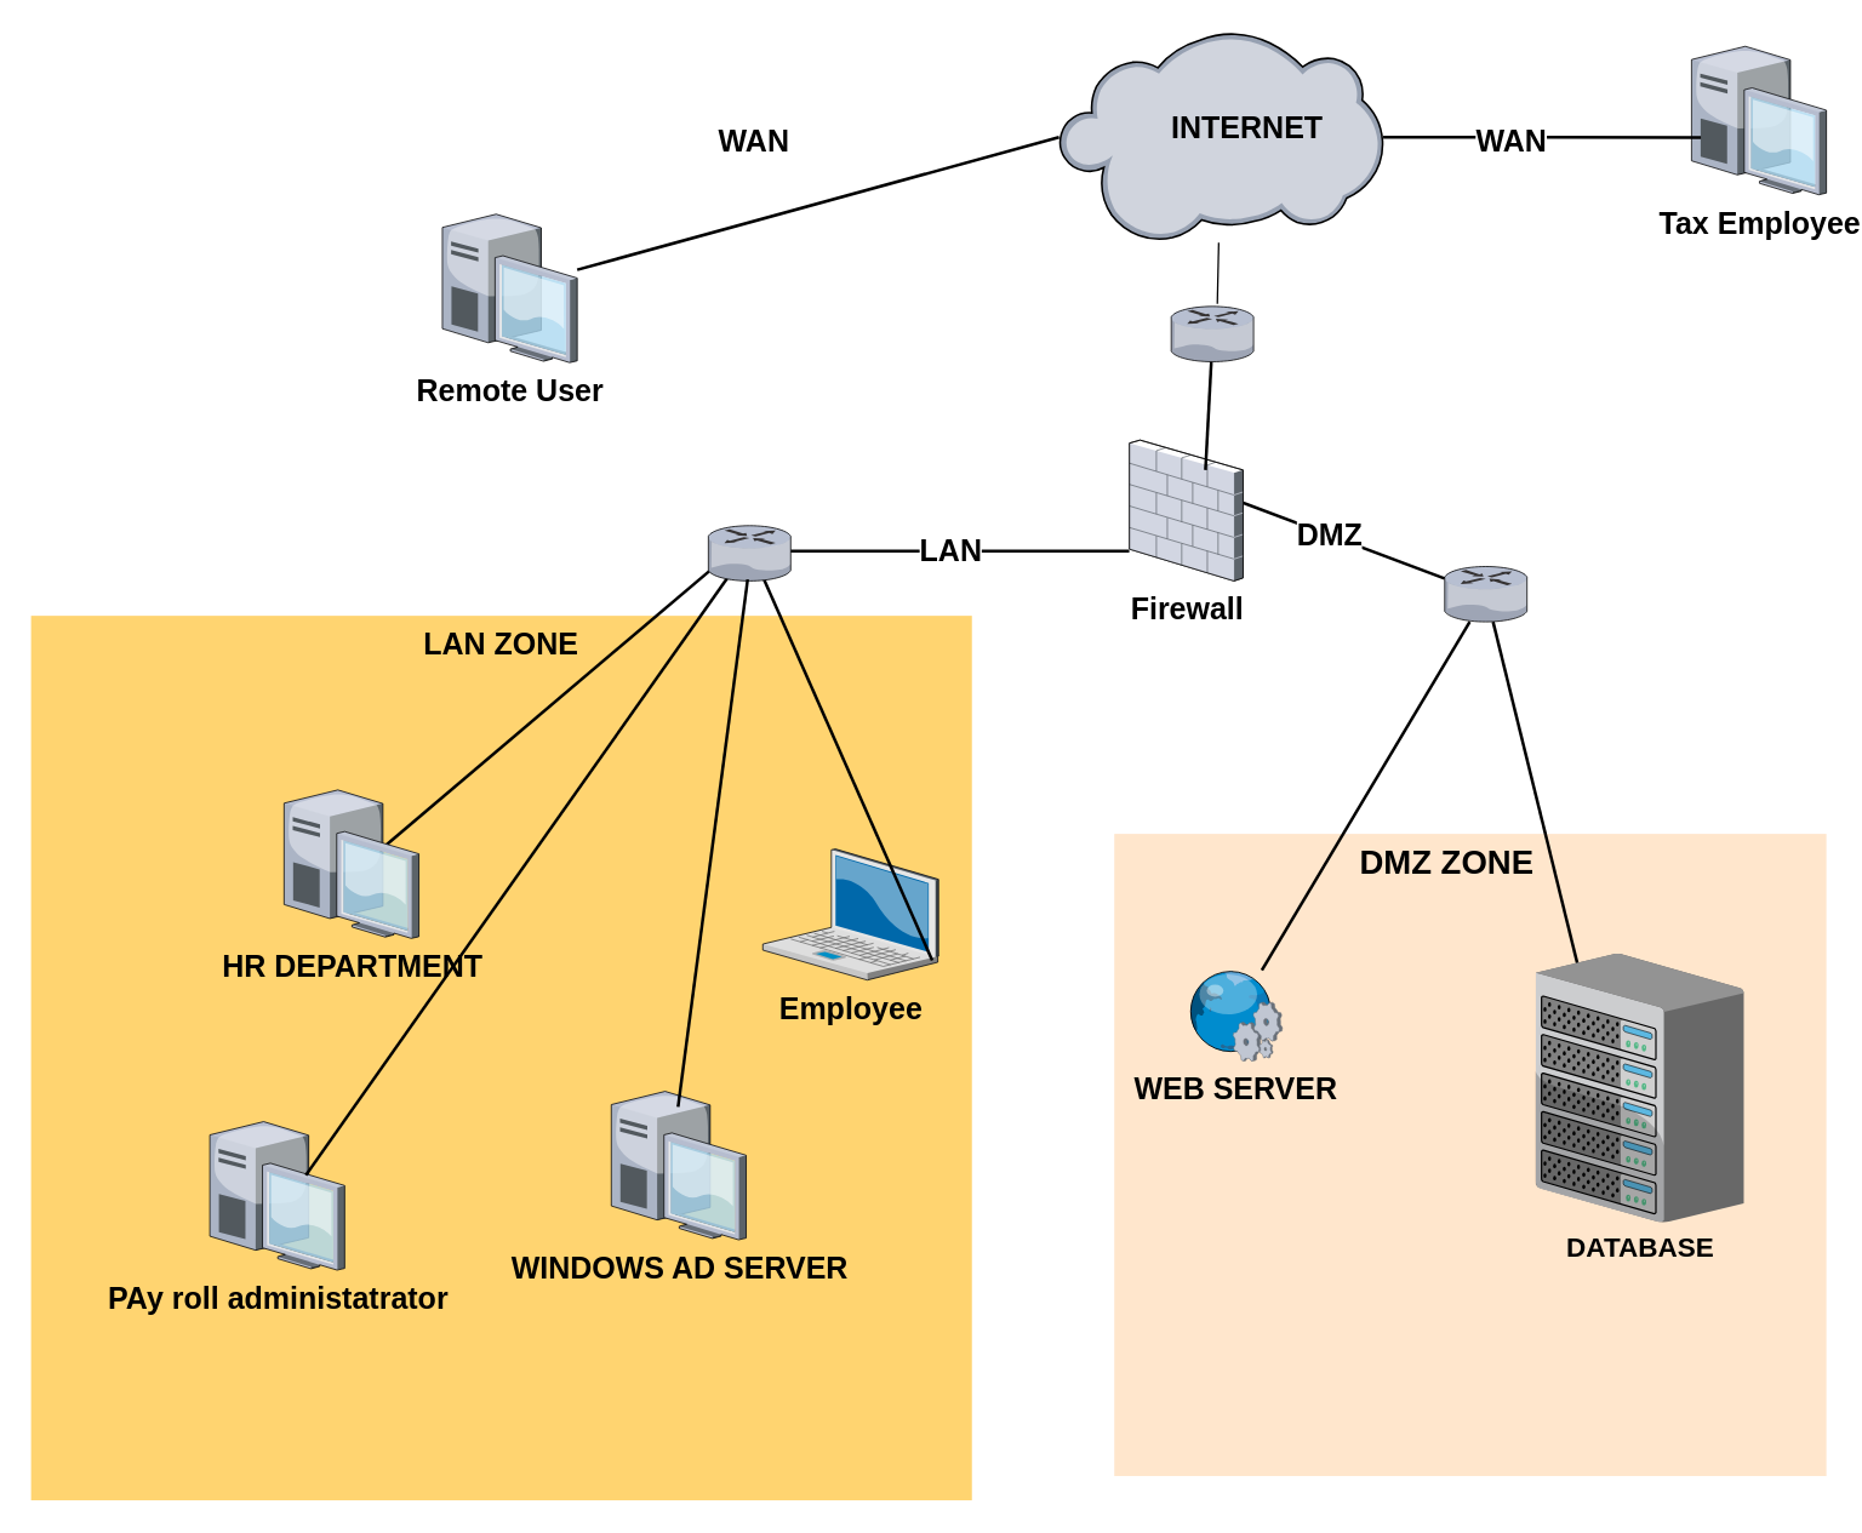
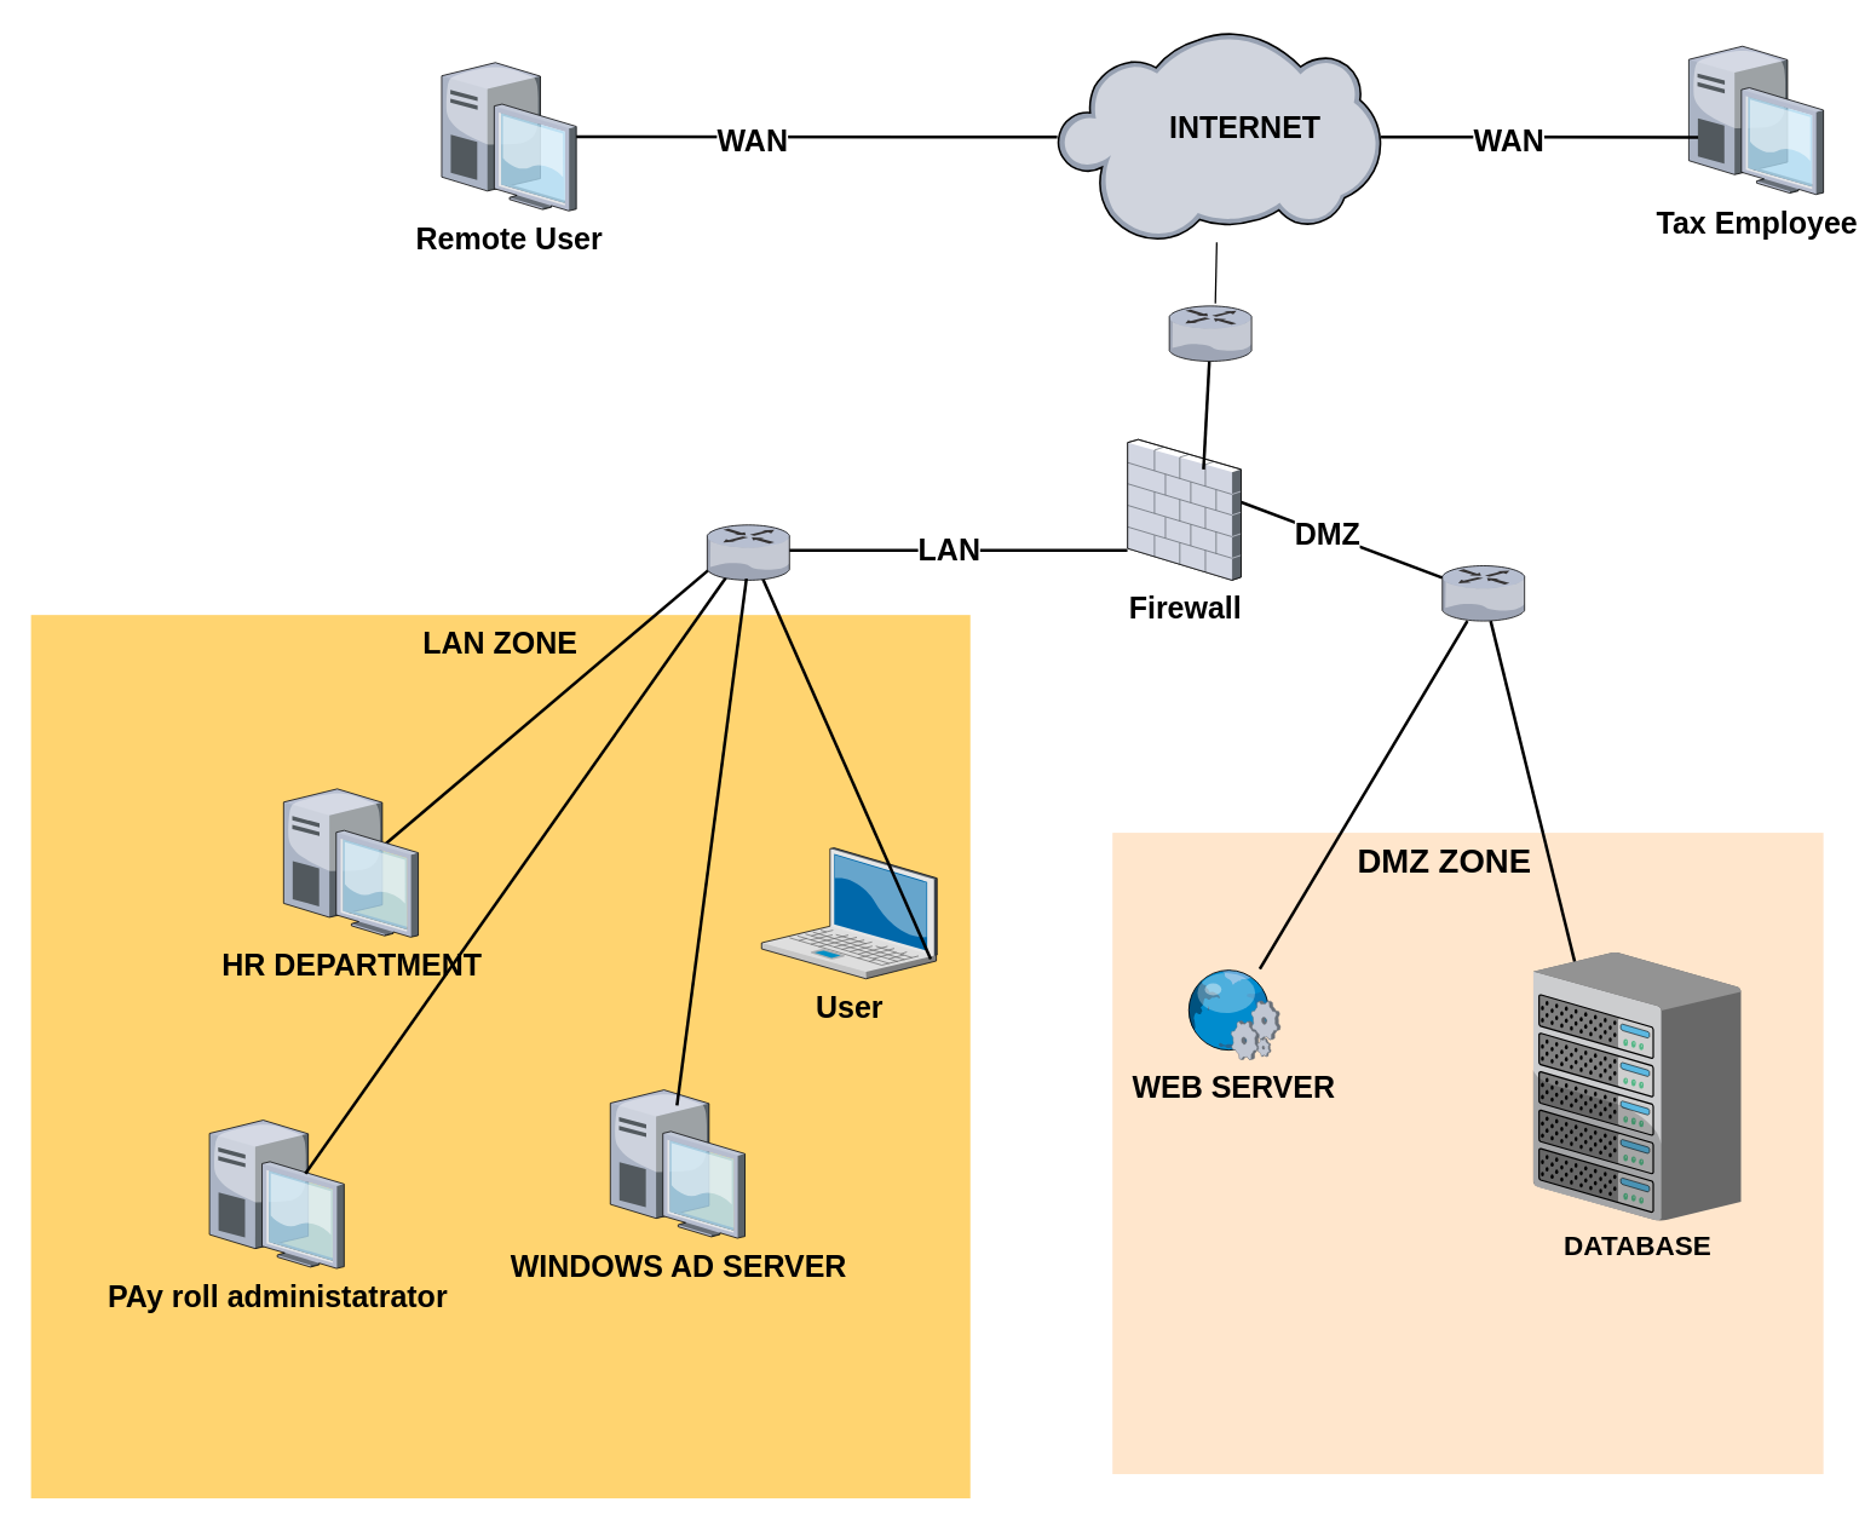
- <mxCell id="24" value="&lt;font size=&quot;1&quot; style=&quot;&quot;&gt;&lt;b style=&quot;font-size: 20px;&quot;&gt;Remote User&lt;/b&gt;&lt;/font&gt;" style="verticalLabelPosition=bottom;aspect=fixed;html=1;verticalAlign=top;strokeColor=none;shape=mxgraph.citrix.desktop;fillColor=#66B2FF;gradientColor=#0066CC;fontSize=14;" vertex="1" parent="1"><mxGeometry x="291.5" y="140.83" width="89" height="98" as="geometry" /></mxCell>
+ <mxCell id="24" value="&lt;font size=&quot;1&quot; style=&quot;&quot;&gt;&lt;b style=&quot;font-size: 20px;&quot;&gt;Remote User&lt;/b&gt;&lt;/font&gt;" style="verticalLabelPosition=bottom;aspect=fixed;html=1;verticalAlign=top;strokeColor=none;shape=mxgraph.citrix.desktop;fillColor=#66B2FF;gradientColor=#0066CC;fontSize=14;" vertex="1" parent="1"><mxGeometry x="291.5" y="40.83" width="89" height="98" as="geometry" /></mxCell>
- <mxCell id="4" value="&lt;b&gt;&lt;font style=&quot;font-size: 20px;&quot;&gt;Employee&lt;/font&gt;&lt;/b&gt;" style="verticalLabelPosition=bottom;aspect=fixed;html=1;verticalAlign=top;strokeColor=none;shape=mxgraph.citrix.laptop_2;fillColor=#66B2FF;gradientColor=#0066CC;fontSize=14;" parent="1" vertex="1"><mxGeometry x="503" y="560" width="116" height="86.5" as="geometry" /></mxCell>
+ <mxCell id="4" value="&lt;b&gt;&lt;font style=&quot;font-size: 20px;&quot;&gt;User&lt;/font&gt;&lt;/b&gt;" style="verticalLabelPosition=bottom;aspect=fixed;html=1;verticalAlign=top;strokeColor=none;shape=mxgraph.citrix.laptop_2;fillColor=#66B2FF;gradientColor=#0066CC;fontSize=14;" parent="1" vertex="1"><mxGeometry x="503" y="560" width="116" height="86.5" as="geometry" /></mxCell>
